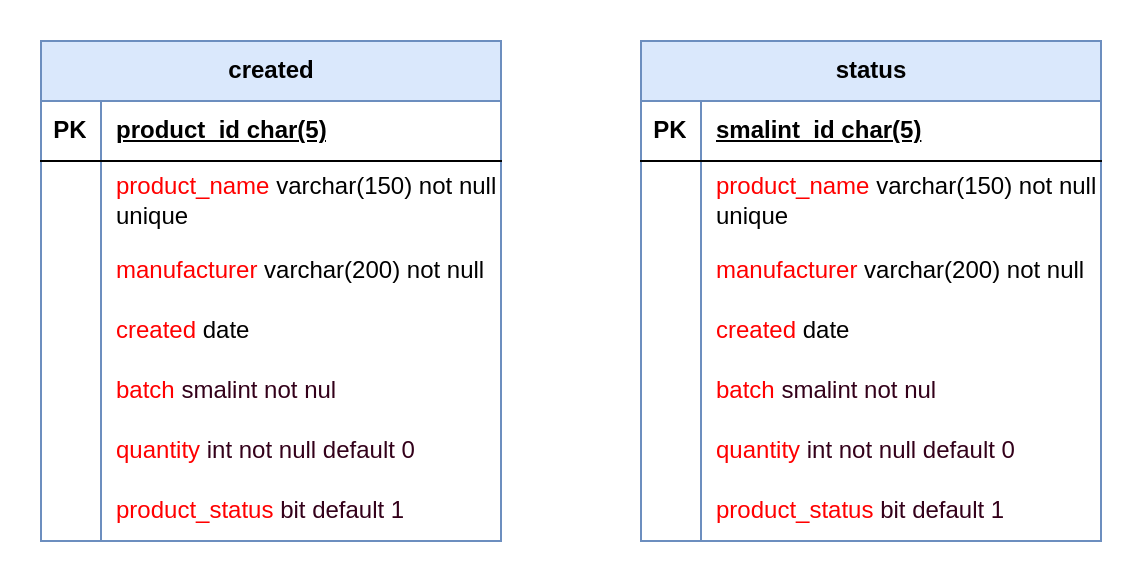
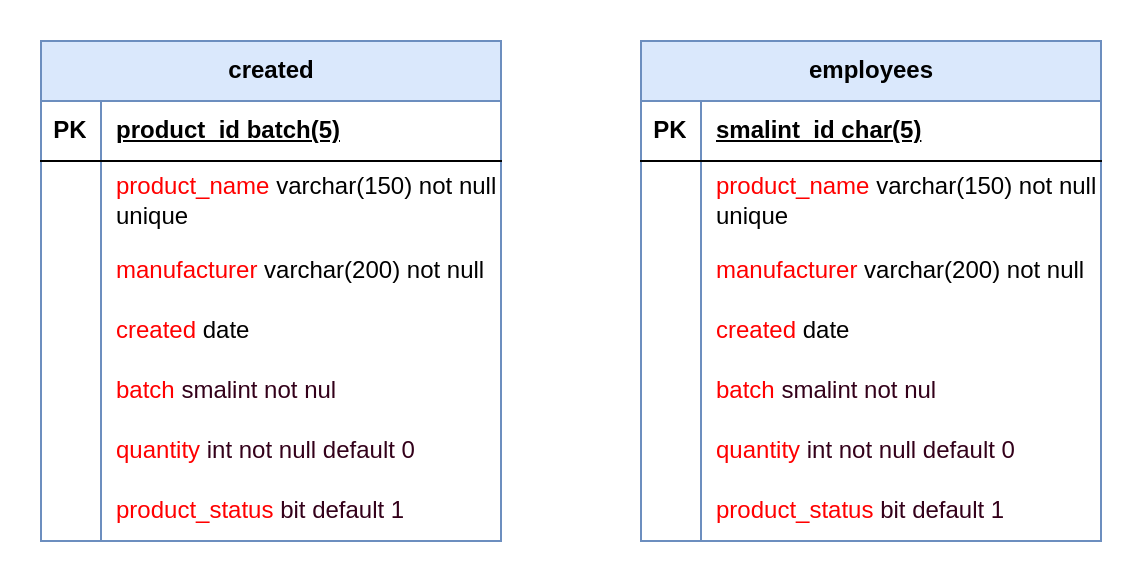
- <mxCell id="24" value="status" style="shape=table;startSize=30;container=1;collapsible=1;childLayout=tableLayout;fixedRows=1;rowLines=0;fontStyle=1;align=center;resizeLast=1;html=1;fillColor=#dae8fc;strokeColor=#6c8ebf;" vertex="1" parent="1"><mxGeometry x="320" y="20" width="230" height="250" as="geometry" /></mxCell>
+ <mxCell id="24" value="employees" style="shape=table;startSize=30;container=1;collapsible=1;childLayout=tableLayout;fixedRows=1;rowLines=0;fontStyle=1;align=center;resizeLast=1;html=1;fillColor=#dae8fc;strokeColor=#6c8ebf;" vertex="1" parent="1"><mxGeometry x="320" y="20" width="230" height="250" as="geometry" /></mxCell>
- <mxCell id="5" value="product_id char(5)" style="shape=partialRectangle;connectable=0;fillColor=none;top=0;left=0;bottom=0;right=0;align=left;spacingLeft=6;fontStyle=5;overflow=hidden;whiteSpace=wrap;html=1;" vertex="1" parent="3"><mxGeometry x="30" width="200" height="30" as="geometry"><mxRectangle width="200" height="30" as="alternateBounds" /></mxGeometry></mxCell>
+ <mxCell id="5" value="product_id batch(5)" style="shape=partialRectangle;connectable=0;fillColor=none;top=0;left=0;bottom=0;right=0;align=left;spacingLeft=6;fontStyle=5;overflow=hidden;whiteSpace=wrap;html=1;" vertex="1" parent="3"><mxGeometry x="30" width="200" height="30" as="geometry"><mxRectangle width="200" height="30" as="alternateBounds" /></mxGeometry></mxCell>
